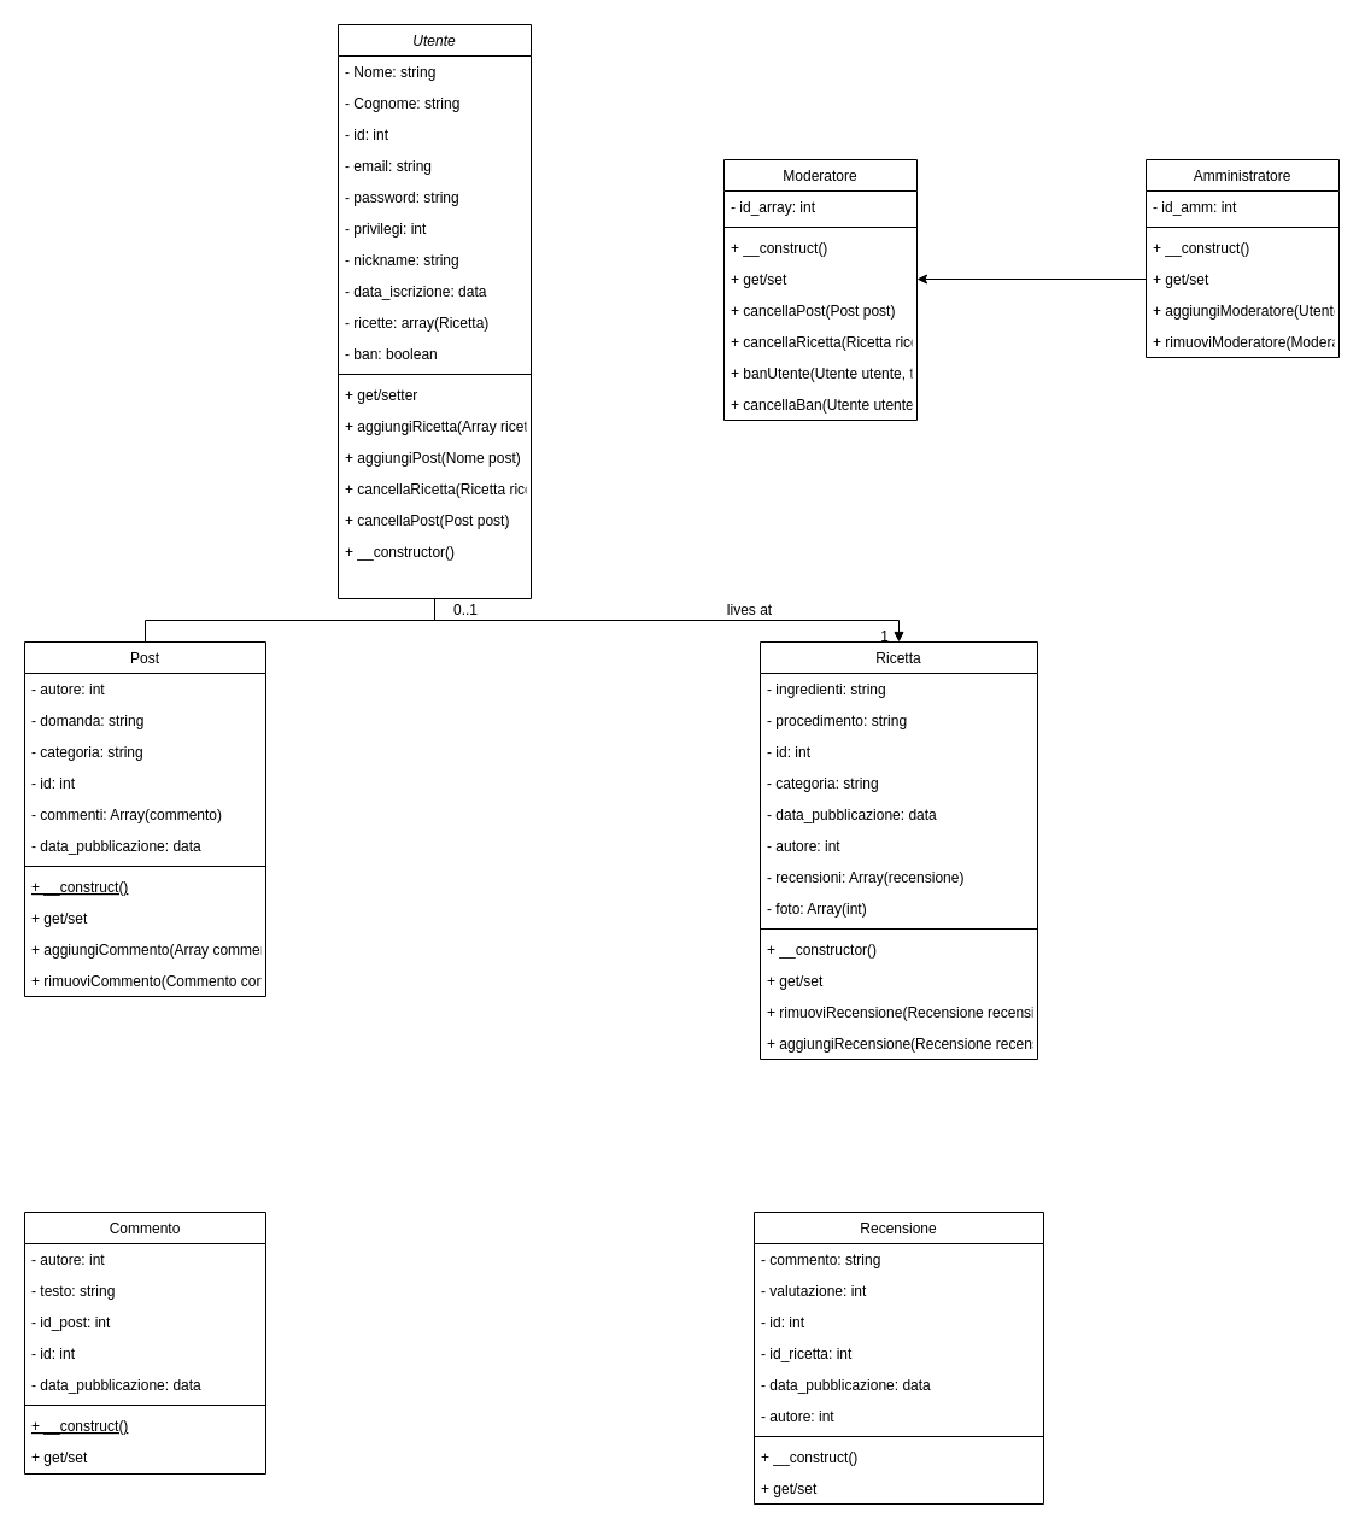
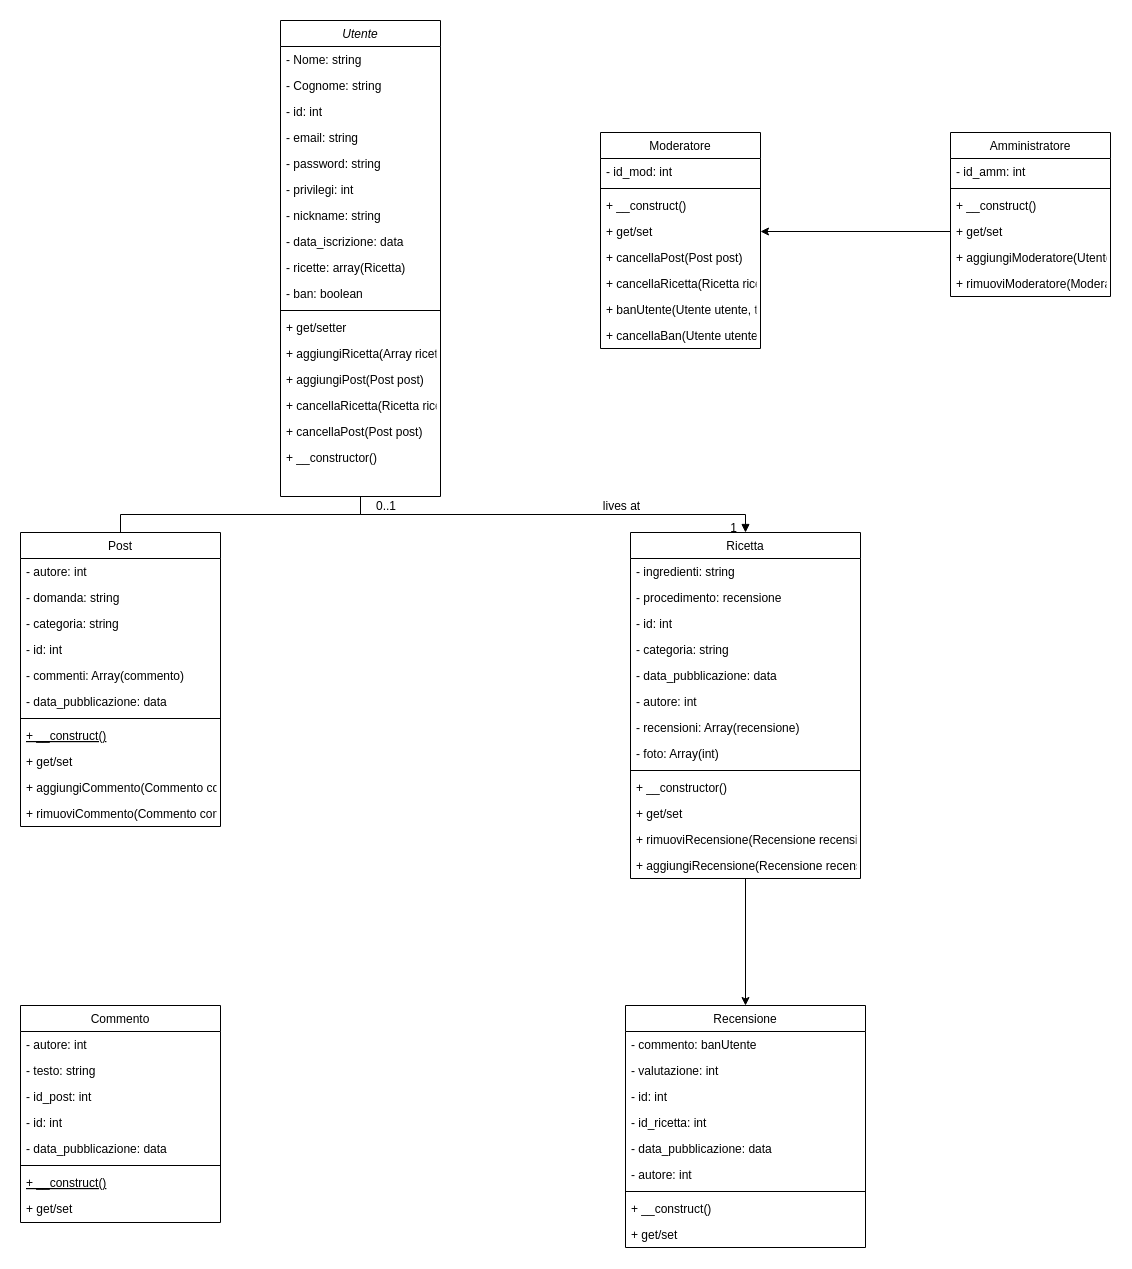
- <mxCell id="34" value="- id_array: int" style="text;align=left;verticalAlign=top;spacingLeft=4;spacingRight=4;overflow=hidden;rotatable=0;points=[[0,0.5],[1,0.5]];portConstraint=eastwest;" parent="33" vertex="1"><mxGeometry y="26" width="160" height="26" as="geometry" /></mxCell>
+ <mxCell id="34" value="- id_mod: int" style="text;align=left;verticalAlign=top;spacingLeft=4;spacingRight=4;overflow=hidden;rotatable=0;points=[[0,0.5],[1,0.5]];portConstraint=eastwest;" parent="33" vertex="1"><mxGeometry y="26" width="160" height="26" as="geometry" /></mxCell>
- <mxCell id="16" value="+ aggiungiPost(Nome post)" style="text;align=left;verticalAlign=top;spacingLeft=4;spacingRight=4;overflow=hidden;rotatable=0;points=[[0,0.5],[1,0.5]];portConstraint=eastwest;" parent="2" vertex="1"><mxGeometry y="346" width="160" height="26" as="geometry" /></mxCell>
+ <mxCell id="16" value="+ aggiungiPost(Post post)" style="text;align=left;verticalAlign=top;spacingLeft=4;spacingRight=4;overflow=hidden;rotatable=0;points=[[0,0.5],[1,0.5]];portConstraint=eastwest;" parent="2" vertex="1"><mxGeometry y="346" width="160" height="26" as="geometry" /></mxCell>
- <mxCell id="45" value="- procedimento: string" style="text;align=left;verticalAlign=top;spacingLeft=4;spacingRight=4;overflow=hidden;rotatable=0;points=[[0,0.5],[1,0.5]];portConstraint=eastwest;rounded=0;shadow=0;html=0;" parent="43" vertex="1"><mxGeometry y="52" width="230" height="26" as="geometry" /></mxCell>
+ <mxCell id="45" value="- procedimento: recensione" style="text;align=left;verticalAlign=top;spacingLeft=4;spacingRight=4;overflow=hidden;rotatable=0;points=[[0,0.5],[1,0.5]];portConstraint=eastwest;rounded=0;shadow=0;html=0;" parent="43" vertex="1"><mxGeometry y="52" width="230" height="26" as="geometry" /></mxCell>
- <mxCell id="30" value="+ aggiungiCommento(Array commento)" style="text;align=left;verticalAlign=top;spacingLeft=4;spacingRight=4;overflow=hidden;rotatable=0;points=[[0,0.5],[1,0.5]];portConstraint=eastwest;" parent="20" vertex="1"><mxGeometry y="242" width="200" height="26" as="geometry" /></mxCell>
+ <mxCell id="30" value="+ aggiungiCommento(Commento commento)" style="text;align=left;verticalAlign=top;spacingLeft=4;spacingRight=4;overflow=hidden;rotatable=0;points=[[0,0.5],[1,0.5]];portConstraint=eastwest;" parent="20" vertex="1"><mxGeometry y="242" width="200" height="26" as="geometry" /></mxCell>
+ <mxCell id="42" style="edgeStyle=orthogonalEdgeStyle;rounded=0;orthogonalLoop=1;jettySize=auto;html=1;entryX=0.5;entryY=0;entryDx=0;entryDy=0;" parent="1" source="43" target="70" edge="1"><mxGeometry relative="1" as="geometry" /></mxCell>
- <mxCell id="71" value="- commento: string" style="text;align=left;verticalAlign=top;spacingLeft=4;spacingRight=4;overflow=hidden;rotatable=0;points=[[0,0.5],[1,0.5]];portConstraint=eastwest;" parent="70" vertex="1"><mxGeometry y="26" width="240" height="26" as="geometry" /></mxCell>
+ <mxCell id="71" value="- commento: banUtente" style="text;align=left;verticalAlign=top;spacingLeft=4;spacingRight=4;overflow=hidden;rotatable=0;points=[[0,0.5],[1,0.5]];portConstraint=eastwest;" parent="70" vertex="1"><mxGeometry y="26" width="240" height="26" as="geometry" /></mxCell>
